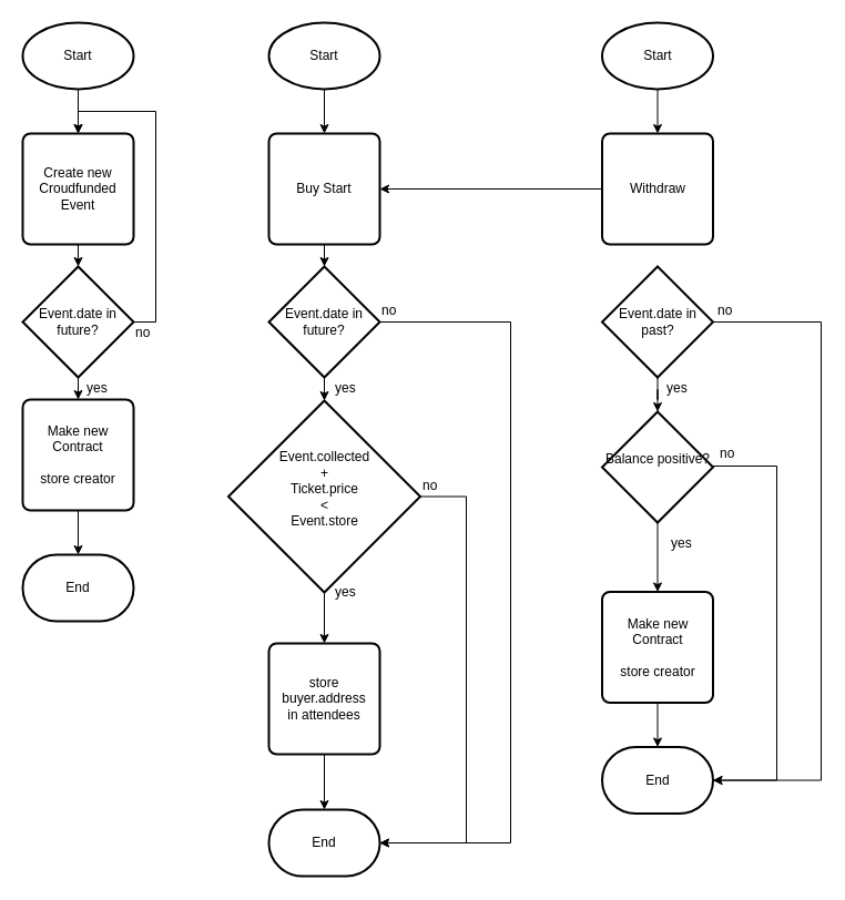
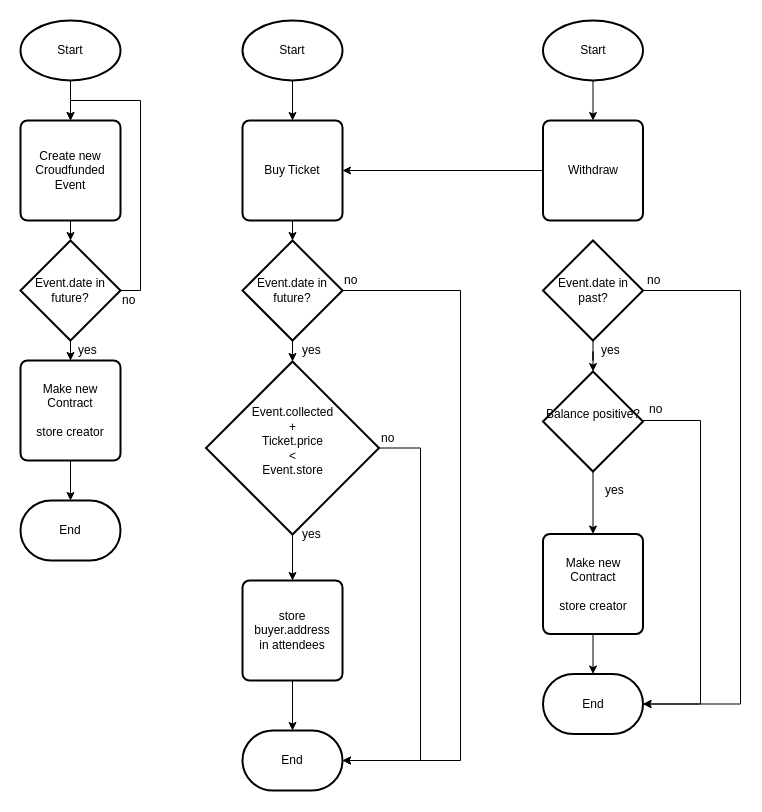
- <mxCell id="18" value="Buy Start" style="rounded=1;whiteSpace=wrap;html=1;absoluteArcSize=1;arcSize=14;strokeWidth=2;direction=south;" vertex="1" parent="1"><mxGeometry x="242" y="120" width="100" height="100" as="geometry" /></mxCell>
+ <mxCell id="18" value="Buy Ticket" style="rounded=1;whiteSpace=wrap;html=1;absoluteArcSize=1;arcSize=14;strokeWidth=2;direction=south;" vertex="1" parent="1"><mxGeometry x="242" y="120" width="100" height="100" as="geometry" /></mxCell>
